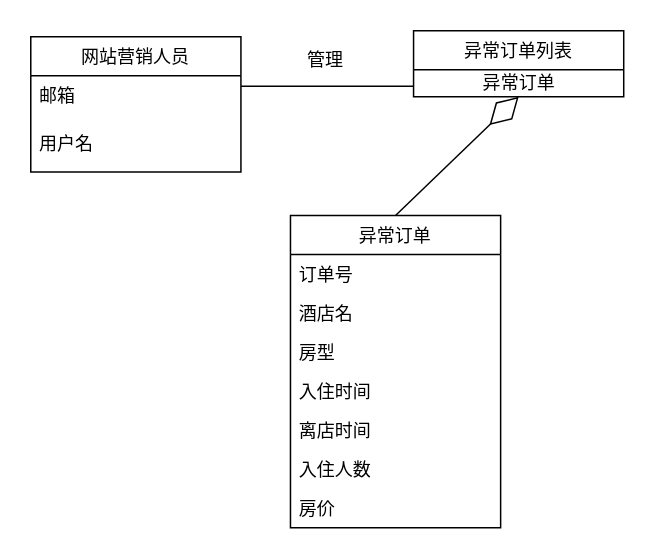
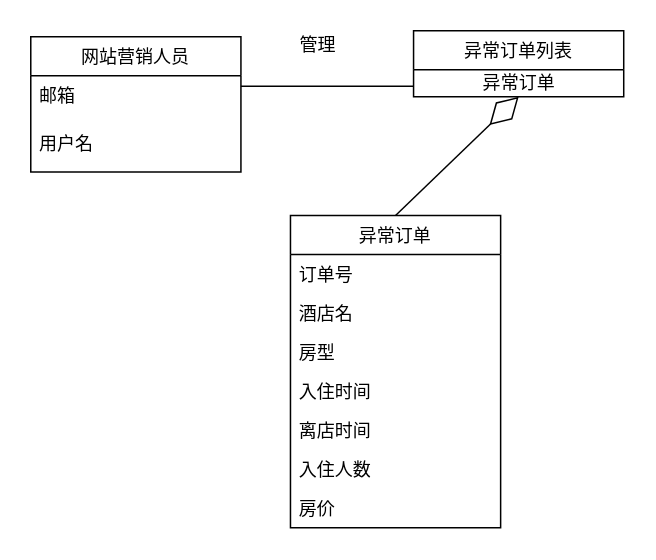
- <mxCell id="3" value="管理" style="text;html=1;align=center;verticalAlign=middle;resizable=0;points=[];autosize=1;" parent="1" vertex="1"><mxGeometry x="199" y="31" width="34" height="18" as="geometry" /></mxCell>
+ <mxCell id="3" value="管理" style="text;html=1;align=center;verticalAlign=middle;resizable=0;points=[];autosize=1;" parent="1" vertex="1"><mxGeometry x="194" y="21" width="34" height="18" as="geometry" /></mxCell>
